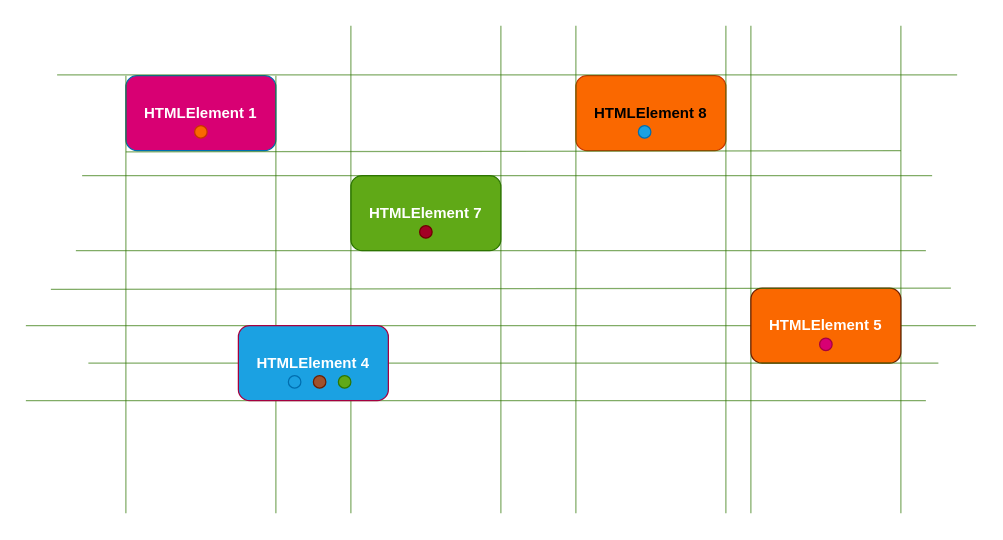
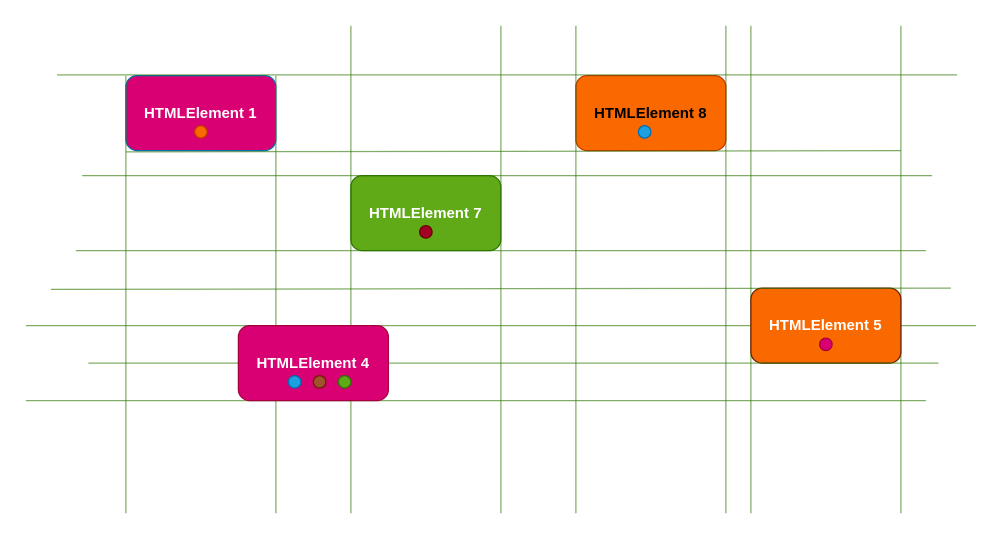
- <mxCell id="20" value="&lt;b&gt;HTMLElement 4&lt;/b&gt;" style="rounded=1;whiteSpace=wrap;html=1;fillColor=#1ba1e2;fontColor=#ffffff;strokeColor=#A50040;" vertex="1" parent="1"><mxGeometry x="190" y="260" width="120" height="60" as="geometry" /></mxCell>
+ <mxCell id="20" value="&lt;b&gt;HTMLElement 4&lt;/b&gt;" style="rounded=1;whiteSpace=wrap;html=1;fillColor=#d80073;fontColor=#ffffff;strokeColor=#A50040;" vertex="1" parent="1"><mxGeometry x="190" y="260" width="120" height="60" as="geometry" /></mxCell>
